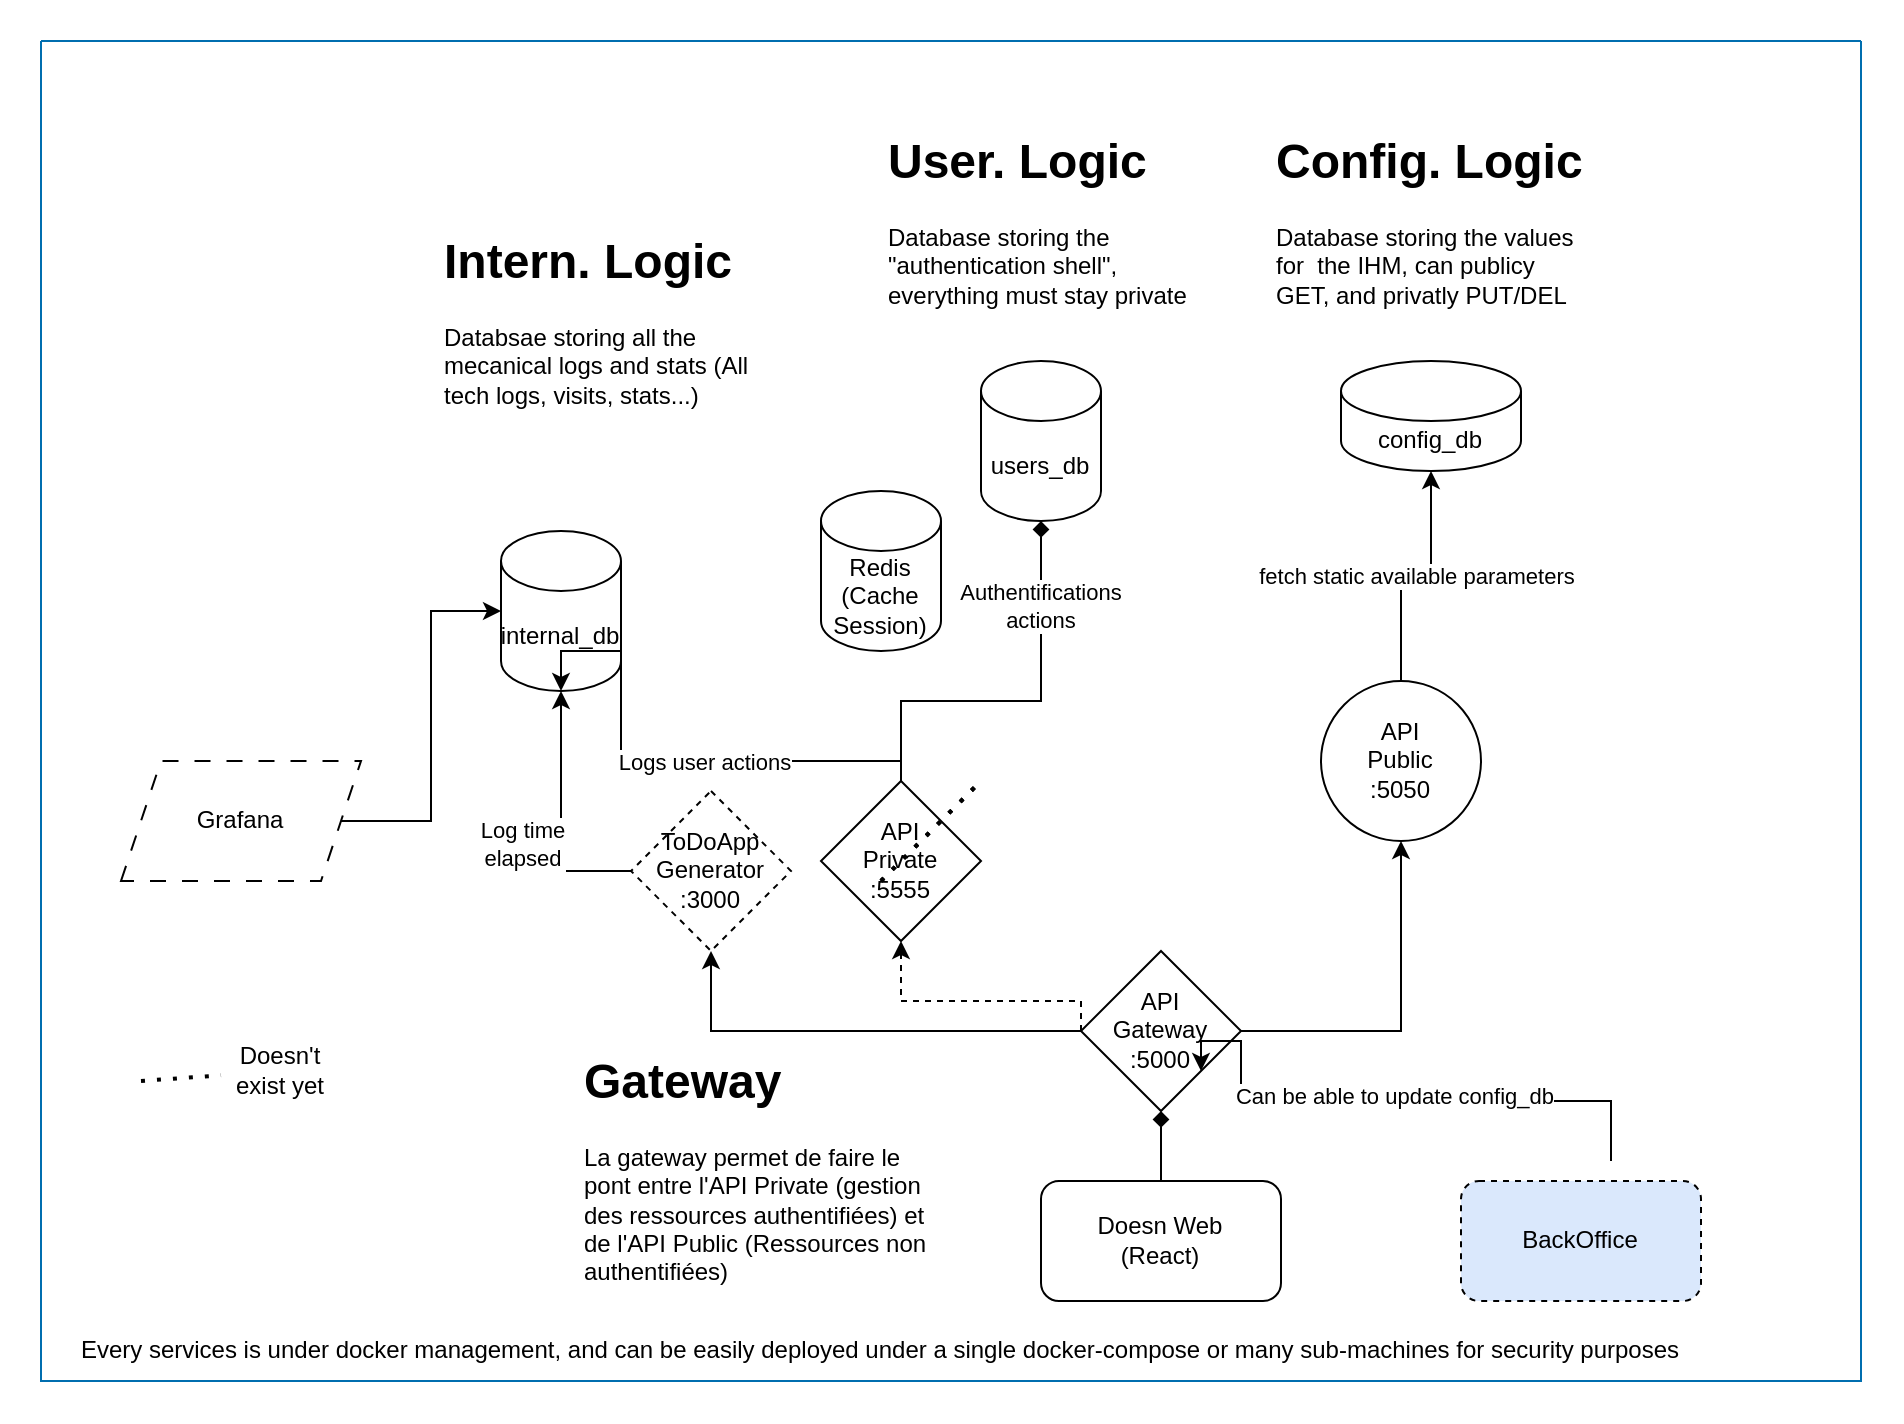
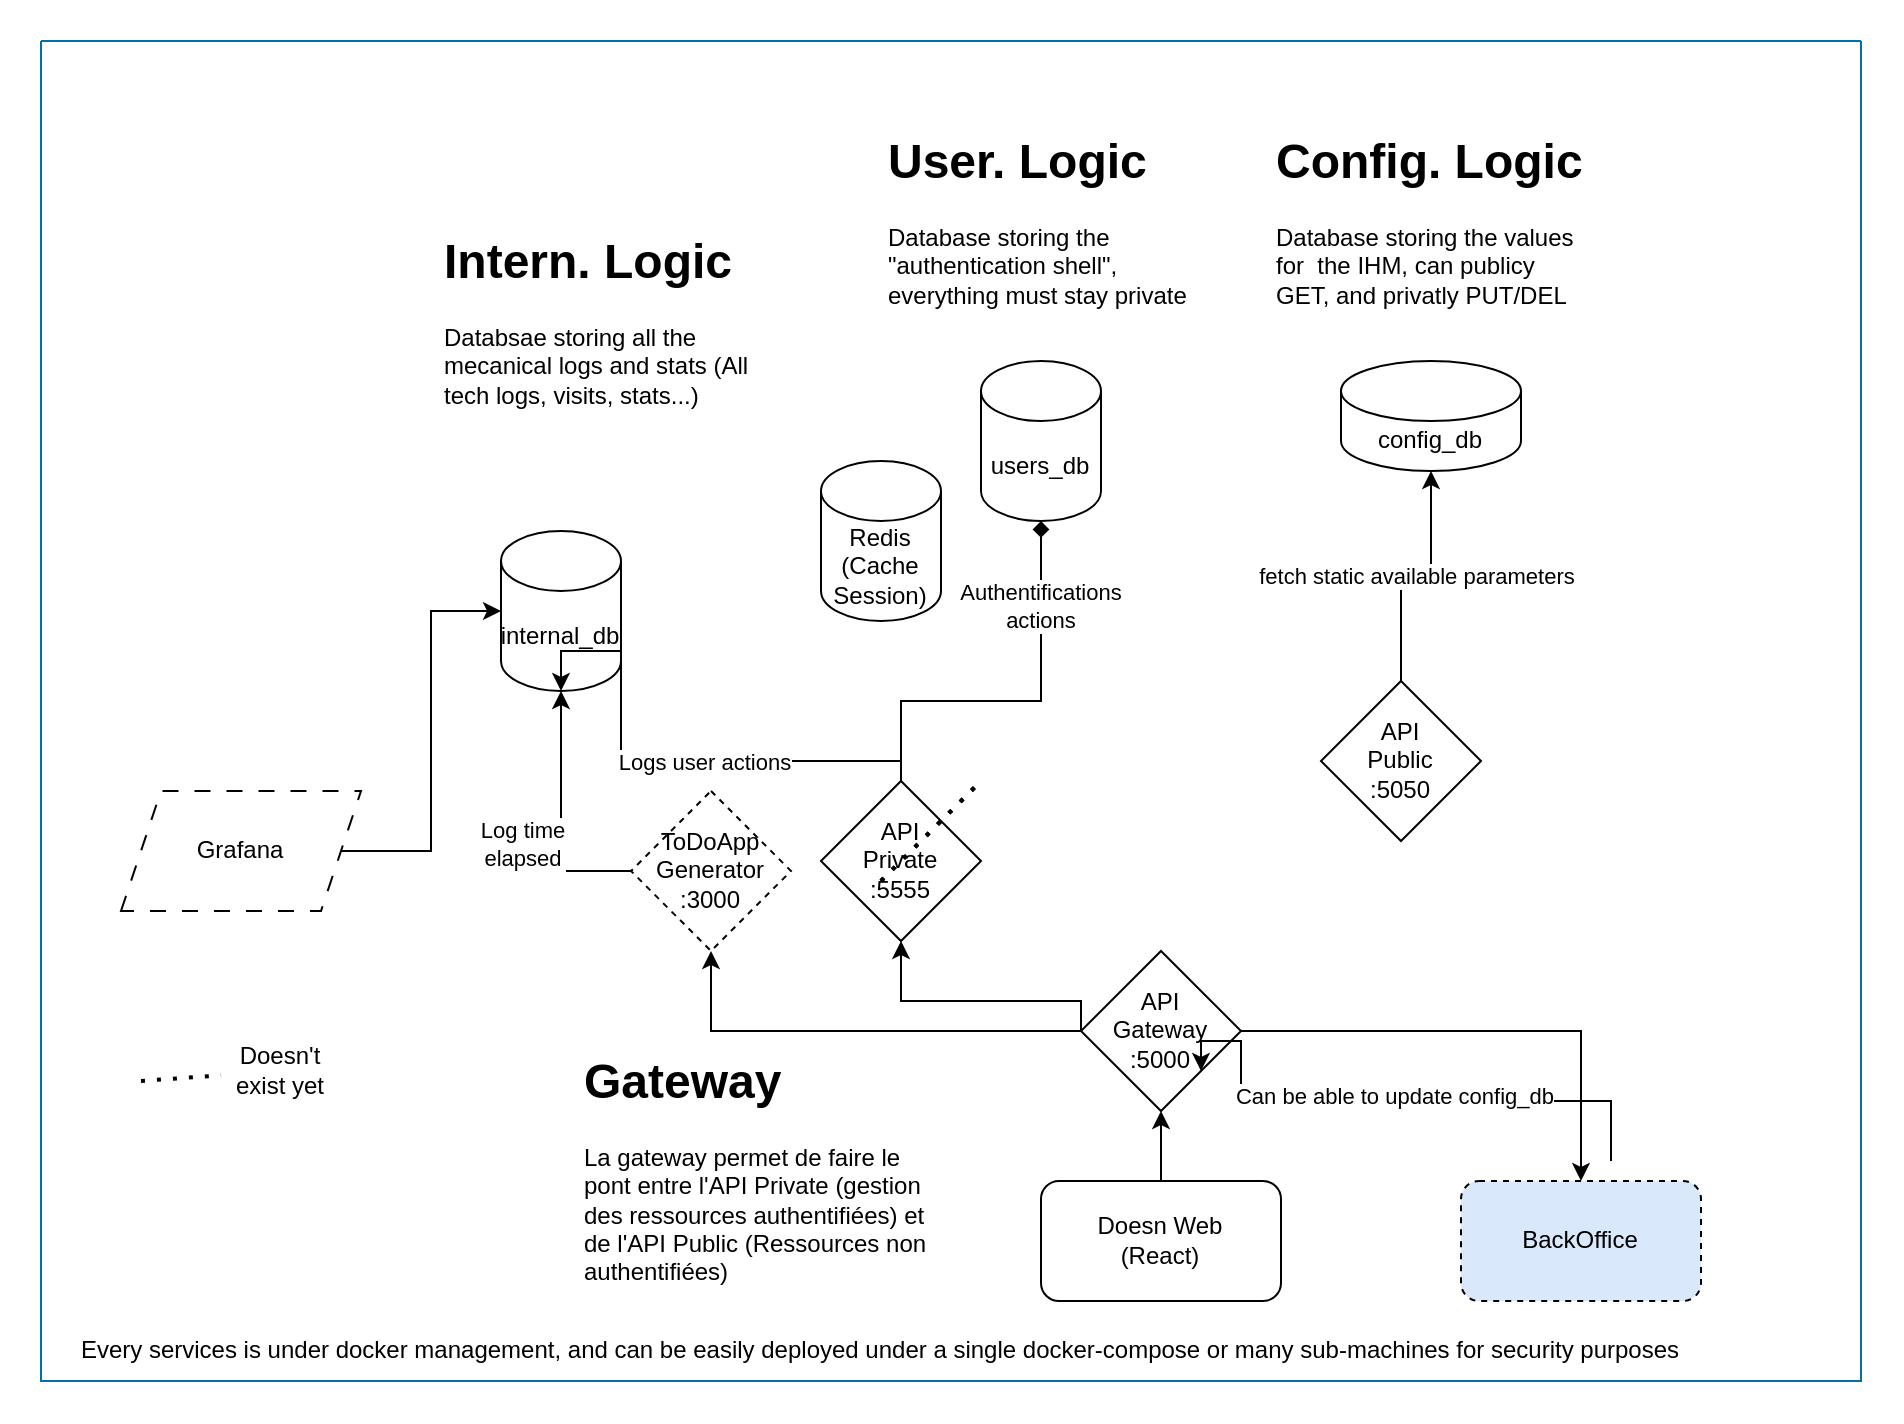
- <mxCell id="15" value="Redis&lt;div&gt;(Cache Session)&lt;/div&gt;" style="shape=cylinder3;whiteSpace=wrap;html=1;boundedLbl=1;backgroundOutline=1;size=15;" parent="1" vertex="1"><mxGeometry x="410" y="245" width="60" height="80" as="geometry" /></mxCell>
+ <mxCell id="15" value="Redis&lt;div&gt;(Cache Session)&lt;/div&gt;" style="shape=cylinder3;whiteSpace=wrap;html=1;boundedLbl=1;backgroundOutline=1;size=15;" parent="1" vertex="1"><mxGeometry x="410" y="230" width="60" height="80" as="geometry" /></mxCell>
- <mxCell id="9" value="API&lt;div&gt;Public&lt;/div&gt;&lt;div&gt;:5050&lt;/div&gt;" style="ellipse;whiteSpace=wrap;html=1;" parent="1" vertex="1"><mxGeometry x="660" y="340" width="80" height="80" as="geometry" /></mxCell>
+ <mxCell id="9" value="API&lt;div&gt;Public&lt;/div&gt;&lt;div&gt;:5050&lt;/div&gt;" style="rhombus;whiteSpace=wrap;html=1;" parent="1" vertex="1"><mxGeometry x="660" y="340" width="80" height="80" as="geometry" /></mxCell>
- <mxCell id="29" value="Grafana" style="shape=parallelogram;perimeter=parallelogramPerimeter;whiteSpace=wrap;html=1;fixedSize=1;dashed=1;dashPattern=8 8;" parent="1" vertex="1"><mxGeometry x="60" y="380" width="120" height="60" as="geometry" /></mxCell>
+ <mxCell id="29" value="Grafana" style="shape=parallelogram;perimeter=parallelogramPerimeter;whiteSpace=wrap;html=1;fixedSize=1;dashed=1;dashPattern=8 8;" parent="1" vertex="1"><mxGeometry x="60" y="395" width="120" height="60" as="geometry" /></mxCell>
- <mxCell id="5" style="edgeStyle=orthogonalEdgeStyle;rounded=0;orthogonalLoop=1;jettySize=auto;html=1;entryX=0.5;entryY=1;entryDx=0;entryDy=0;" parent="1" source="7" target="9" edge="1"><mxGeometry relative="1" as="geometry" /></mxCell>
+ <mxCell id="5" style="edgeStyle=orthogonalEdgeStyle;rounded=0;orthogonalLoop=1;jettySize=auto;html=1;" parent="1" source="7" target="28" edge="1"><mxGeometry relative="1" as="geometry" /></mxCell>
- <mxCell id="4" style="edgeStyle=orthogonalEdgeStyle;rounded=0;orthogonalLoop=1;jettySize=auto;html=1;entryX=0.5;entryY=1;entryDx=0;entryDy=0;exitX=0;exitY=0.5;exitDx=0;exitDy=0;dashed=1;" parent="1" source="7" target="8" edge="1"><mxGeometry relative="1" as="geometry"><Array as="points"><mxPoint x="450" y="500" /></Array></mxGeometry></mxCell>
+ <mxCell id="4" style="edgeStyle=orthogonalEdgeStyle;rounded=0;orthogonalLoop=1;jettySize=auto;html=1;entryX=0.5;entryY=1;entryDx=0;entryDy=0;exitX=0;exitY=0.5;exitDx=0;exitDy=0;" parent="1" source="7" target="8" edge="1"><mxGeometry relative="1" as="geometry"><Array as="points"><mxPoint x="450" y="500" /></Array></mxGeometry></mxCell>
- <mxCell id="10" style="edgeStyle=orthogonalEdgeStyle;rounded=0;orthogonalLoop=1;jettySize=auto;html=1;entryX=0.5;entryY=1;entryDx=0;entryDy=0;endArrow=diamond;" parent="1" source="11" target="7" edge="1"><mxGeometry relative="1" as="geometry" /></mxCell>
+ <mxCell id="10" style="edgeStyle=orthogonalEdgeStyle;rounded=0;orthogonalLoop=1;jettySize=auto;html=1;entryX=0.5;entryY=1;entryDx=0;entryDy=0;" parent="1" source="11" target="7" edge="1"><mxGeometry relative="1" as="geometry" /></mxCell>
